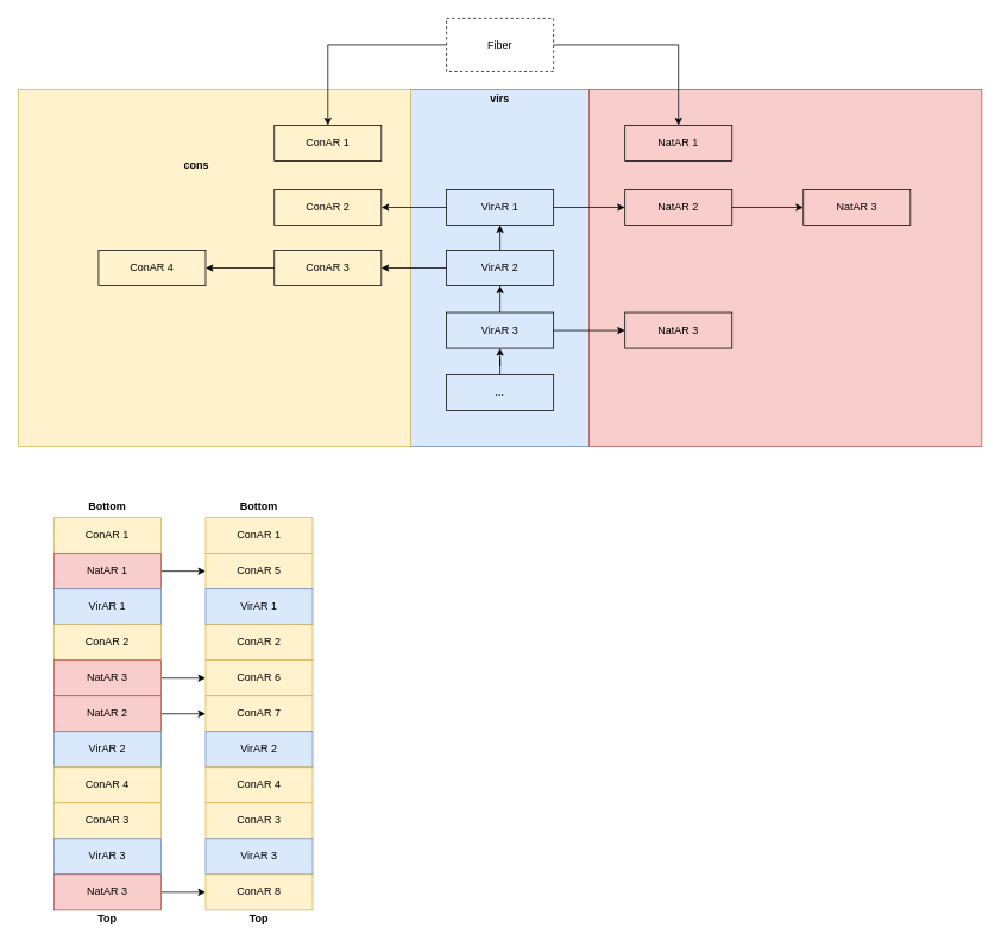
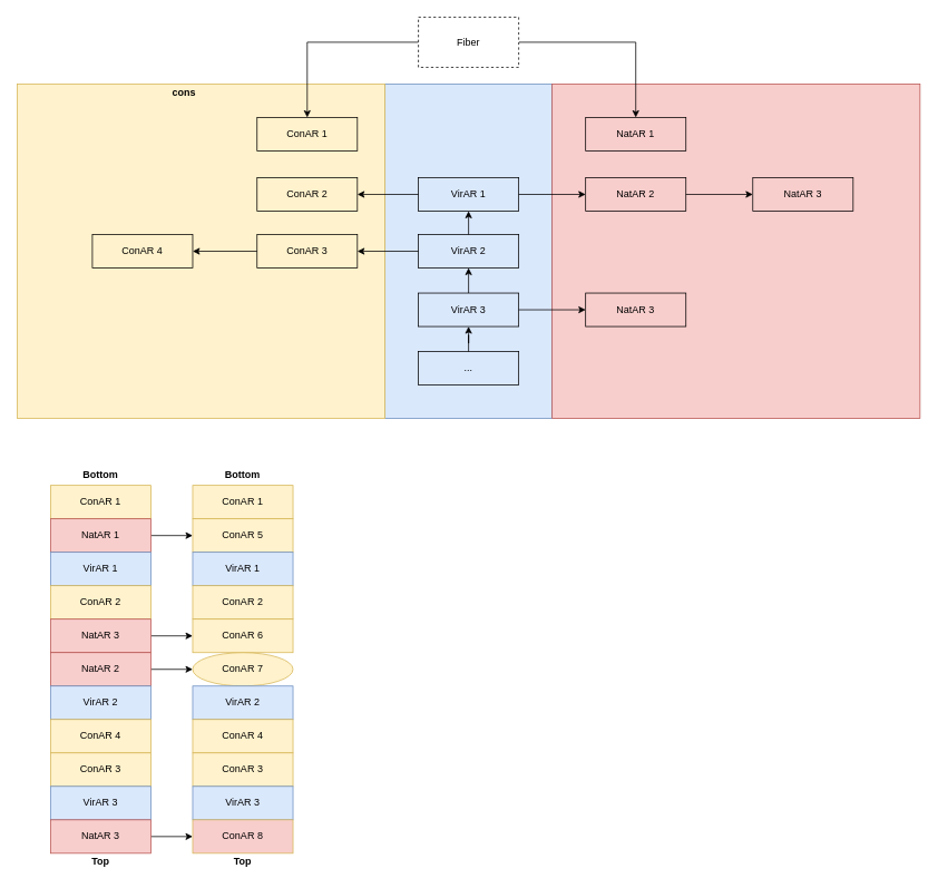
- <mxCell id="24" value="&lt;b&gt;virs&lt;/b&gt;" style="text;html=1;strokeColor=none;fillColor=none;align=center;verticalAlign=middle;whiteSpace=wrap;rounded=0;" parent="1" vertex="1"><mxGeometry x="540" y="99.5" width="40" height="20" as="geometry" /></mxCell>
- <mxCell id="23" value="&lt;b&gt;cons&lt;/b&gt;" style="text;html=1;strokeColor=none;fillColor=none;align=center;verticalAlign=middle;whiteSpace=wrap;rounded=0;" parent="1" vertex="1"><mxGeometry x="200" y="174.5" width="40" height="20" as="geometry" /></mxCell>
+ <mxCell id="23" value="&lt;b&gt;cons&lt;/b&gt;" style="text;html=1;strokeColor=none;fillColor=none;align=center;verticalAlign=middle;whiteSpace=wrap;rounded=0;" parent="1" vertex="1"><mxGeometry x="200" y="99.5" width="40" height="20" as="geometry" /></mxCell>
- <mxCell id="53" value="ConAR 7" style="rounded=0;whiteSpace=wrap;html=1;fillColor=#fff2cc;strokeColor=#d6b656;" vertex="1" parent="1"><mxGeometry x="230" y="780" width="120" height="40" as="geometry" /></mxCell>
+ <mxCell id="53" value="ConAR 7" style="ellipse;whiteSpace=wrap;html=1;fillColor=#fff2cc;strokeColor=#d6b656;" vertex="1" parent="1"><mxGeometry x="230" y="780" width="120" height="40" as="geometry" /></mxCell>
- <mxCell id="58" value="ConAR 8" style="rounded=0;whiteSpace=wrap;html=1;fillColor=#fff2cc;strokeColor=#d6b656;" vertex="1" parent="1"><mxGeometry x="230" y="980" width="120" height="40" as="geometry" /></mxCell>
+ <mxCell id="58" value="ConAR 8" style="rounded=0;whiteSpace=wrap;html=1;fillColor=#f8cecc;strokeColor=#d6b656;" vertex="1" parent="1"><mxGeometry x="230" y="980" width="120" height="40" as="geometry" /></mxCell>
